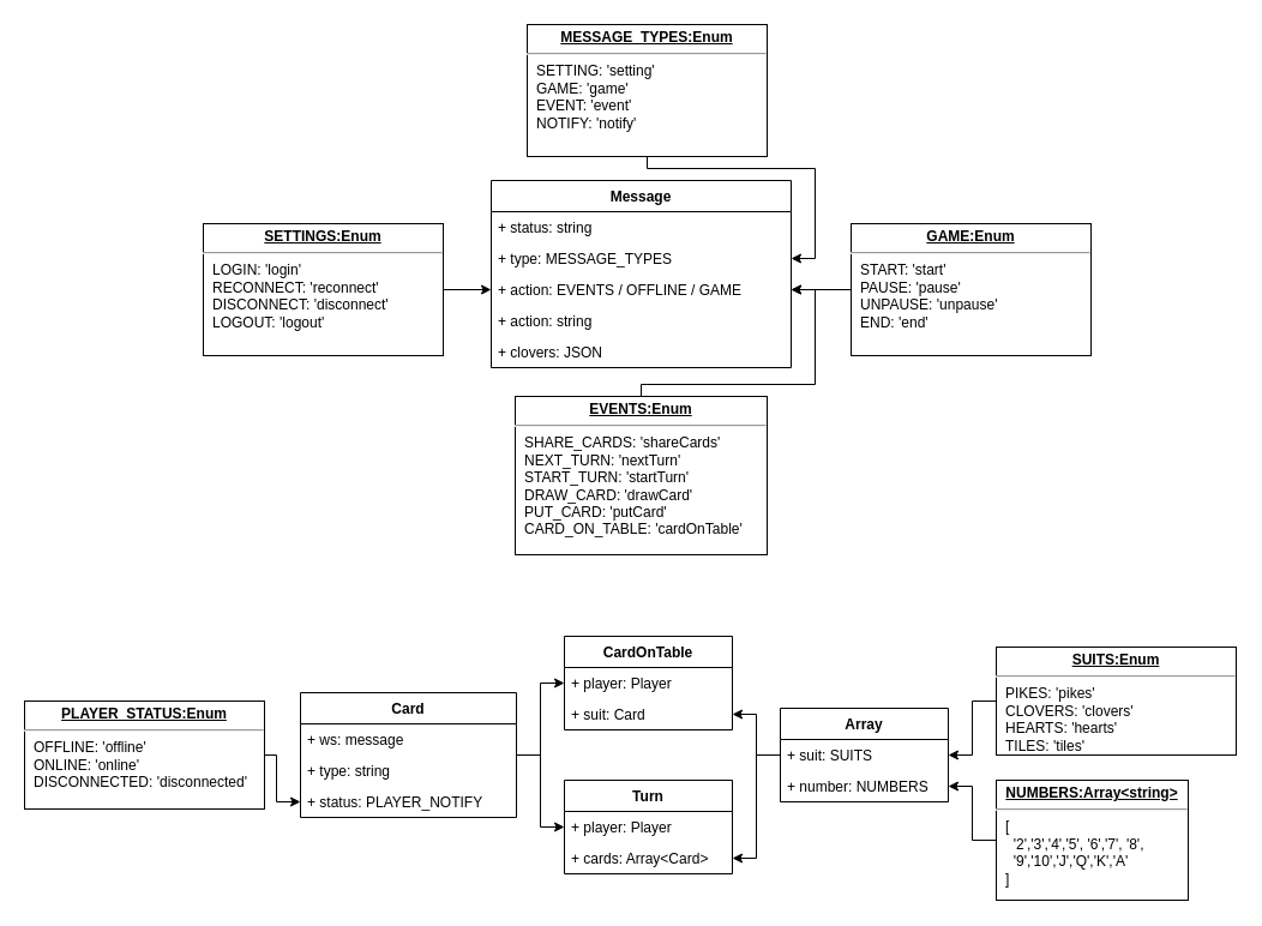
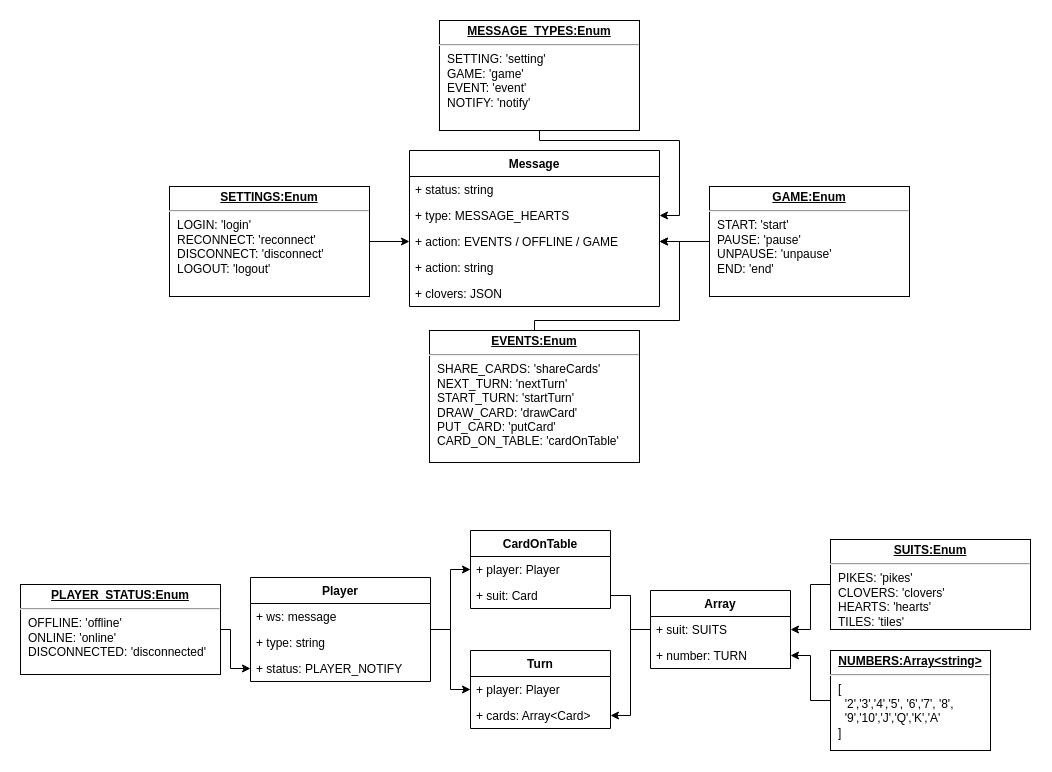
- <mxCell id="22" value="+ type: MESSAGE_TYPES&#10;" style="text;strokeColor=none;fillColor=none;align=left;verticalAlign=top;spacingLeft=4;spacingRight=4;overflow=hidden;rotatable=0;points=[[0,0.5],[1,0.5]];portConstraint=eastwest;" vertex="1" parent="20"><mxGeometry y="52" width="250" height="26" as="geometry" /></mxCell>
+ <mxCell id="22" value="+ type: MESSAGE_HEARTS&#10;" style="text;strokeColor=none;fillColor=none;align=left;verticalAlign=top;spacingLeft=4;spacingRight=4;overflow=hidden;rotatable=0;points=[[0,0.5],[1,0.5]];portConstraint=eastwest;" vertex="1" parent="20"><mxGeometry y="52" width="250" height="26" as="geometry" /></mxCell>
- <mxCell id="4" value="Card" style="swimlane;fontStyle=1;childLayout=stackLayout;horizontal=1;startSize=26;fillColor=none;horizontalStack=0;resizeParent=1;resizeParentMax=0;resizeLast=0;collapsible=1;marginBottom=0;" vertex="1" parent="1"><mxGeometry x="250" y="577" width="180" height="104" as="geometry" /></mxCell>
+ <mxCell id="4" value="Player" style="swimlane;fontStyle=1;childLayout=stackLayout;horizontal=1;startSize=26;fillColor=none;horizontalStack=0;resizeParent=1;resizeParentMax=0;resizeLast=0;collapsible=1;marginBottom=0;" vertex="1" parent="1"><mxGeometry x="250" y="577" width="180" height="104" as="geometry" /></mxCell>
- <mxCell id="37" style="edgeStyle=orthogonalEdgeStyle;rounded=0;orthogonalLoop=1;jettySize=auto;html=1;" edge="1" parent="1" source="9" target="13"><mxGeometry relative="1" as="geometry" /></mxCell>
+ <mxCell id="37" style="edgeStyle=orthogonalEdgeStyle;rounded=0;orthogonalLoop=1;jettySize=auto;html=1;endArrow=none;" edge="1" parent="1" source="9" target="13"><mxGeometry relative="1" as="geometry" /></mxCell>
- <mxCell id="10" value="+ number: NUMBERS&#10;" style="text;strokeColor=none;fillColor=none;align=left;verticalAlign=top;spacingLeft=4;spacingRight=4;overflow=hidden;rotatable=0;points=[[0,0.5],[1,0.5]];portConstraint=eastwest;" vertex="1" parent="8"><mxGeometry y="52" width="140" height="26" as="geometry" /></mxCell>
+ <mxCell id="10" value="+ number: TURN&#10;" style="text;strokeColor=none;fillColor=none;align=left;verticalAlign=top;spacingLeft=4;spacingRight=4;overflow=hidden;rotatable=0;points=[[0,0.5],[1,0.5]];portConstraint=eastwest;" vertex="1" parent="8"><mxGeometry y="52" width="140" height="26" as="geometry" /></mxCell>
